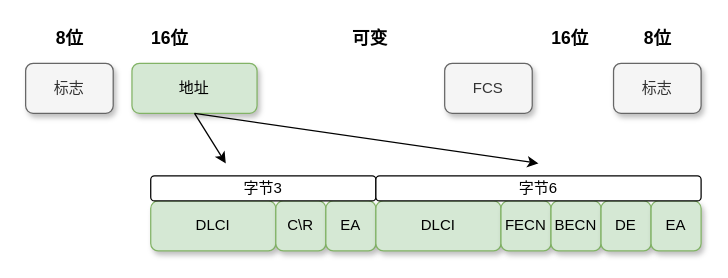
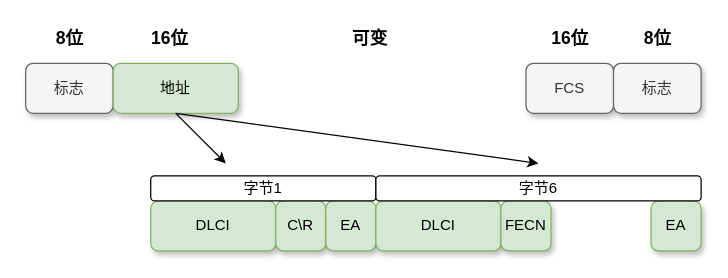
- <mxCell id="3" value="地址" style="rounded=1;whiteSpace=wrap;html=1;fillColor=#d5e8d4;strokeColor=#82b366;glass=0;shadow=1;" parent="1" vertex="1"><mxGeometry x="105" y="50" width="100" height="40" as="geometry" /></mxCell>
+ <mxCell id="3" value="地址" style="rounded=1;whiteSpace=wrap;html=1;fillColor=#d5e8d4;strokeColor=#82b366;glass=0;shadow=1;" parent="1" vertex="1"><mxGeometry x="90" y="50" width="100" height="40" as="geometry" /></mxCell>
- <mxCell id="5" value="FCS" style="rounded=1;whiteSpace=wrap;html=1;fillColor=#f5f5f5;strokeColor=#666666;glass=0;shadow=1;fontColor=#333333;" parent="1" vertex="1"><mxGeometry x="355" y="50" width="70" height="40" as="geometry" /></mxCell>
+ <mxCell id="5" value="FCS" style="rounded=1;whiteSpace=wrap;html=1;fillColor=#f5f5f5;strokeColor=#666666;glass=0;shadow=1;fontColor=#333333;" parent="1" vertex="1"><mxGeometry x="420" y="50" width="70" height="40" as="geometry" /></mxCell>
- <mxCell id="20" value="字节3" style="rounded=1;whiteSpace=wrap;html=1;" vertex="1" parent="1"><mxGeometry x="120" y="140" width="180" height="20" as="geometry" /></mxCell>
+ <mxCell id="20" value="字节1" style="rounded=1;whiteSpace=wrap;html=1;" vertex="1" parent="1"><mxGeometry x="120" y="140" width="180" height="20" as="geometry" /></mxCell>
- <mxCell id="17" value="BECN" style="rounded=1;whiteSpace=wrap;html=1;fillColor=#d5e8d4;strokeColor=#82b366;glass=0;shadow=1;" vertex="1" parent="1"><mxGeometry x="440" y="160" width="40" height="40" as="geometry" /></mxCell>
- <mxCell id="18" value="DE" style="rounded=1;whiteSpace=wrap;html=1;fillColor=#d5e8d4;strokeColor=#82b366;glass=0;shadow=1;" vertex="1" parent="1"><mxGeometry x="480" y="160" width="40" height="40" as="geometry" /></mxCell>
